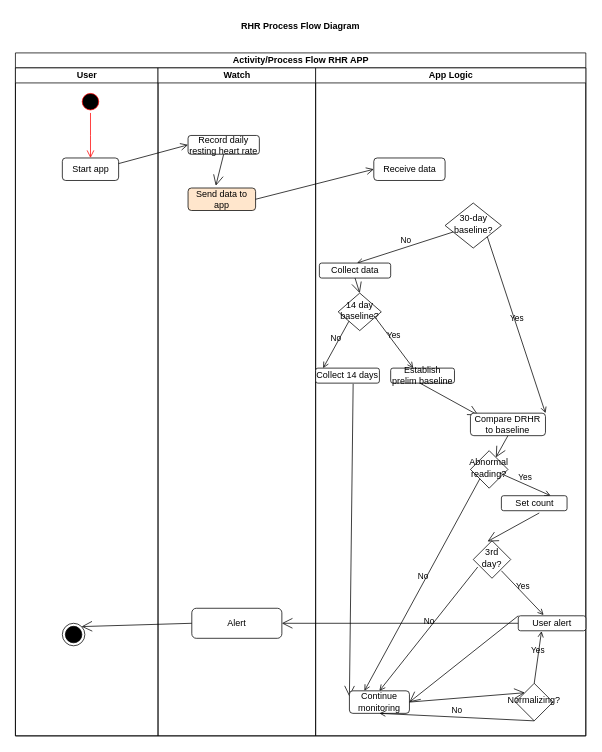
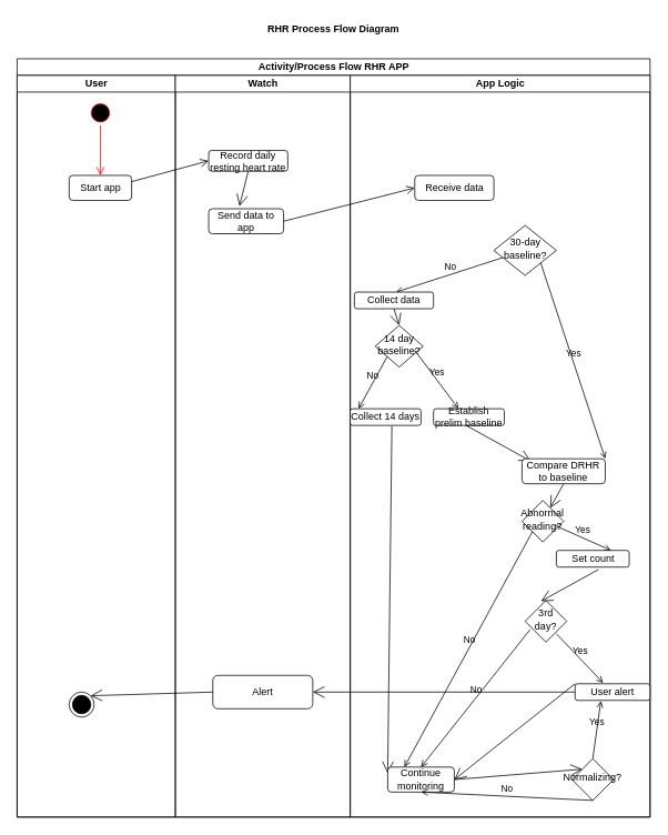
- <mxCell id="12" value="Send data to app" style="rounded=1;whiteSpace=wrap;html=1;fontSize=12;glass=0;strokeWidth=1;shadow=0;fillColor=#ffe6cc;" parent="9" vertex="1"><mxGeometry x="40" y="160" width="90" height="30" as="geometry" /></mxCell>
+ <mxCell id="12" value="Send data to app" style="rounded=1;whiteSpace=wrap;html=1;fontSize=12;glass=0;strokeWidth=1;shadow=0;" parent="9" vertex="1"><mxGeometry x="40" y="160" width="90" height="30" as="geometry" /></mxCell>
